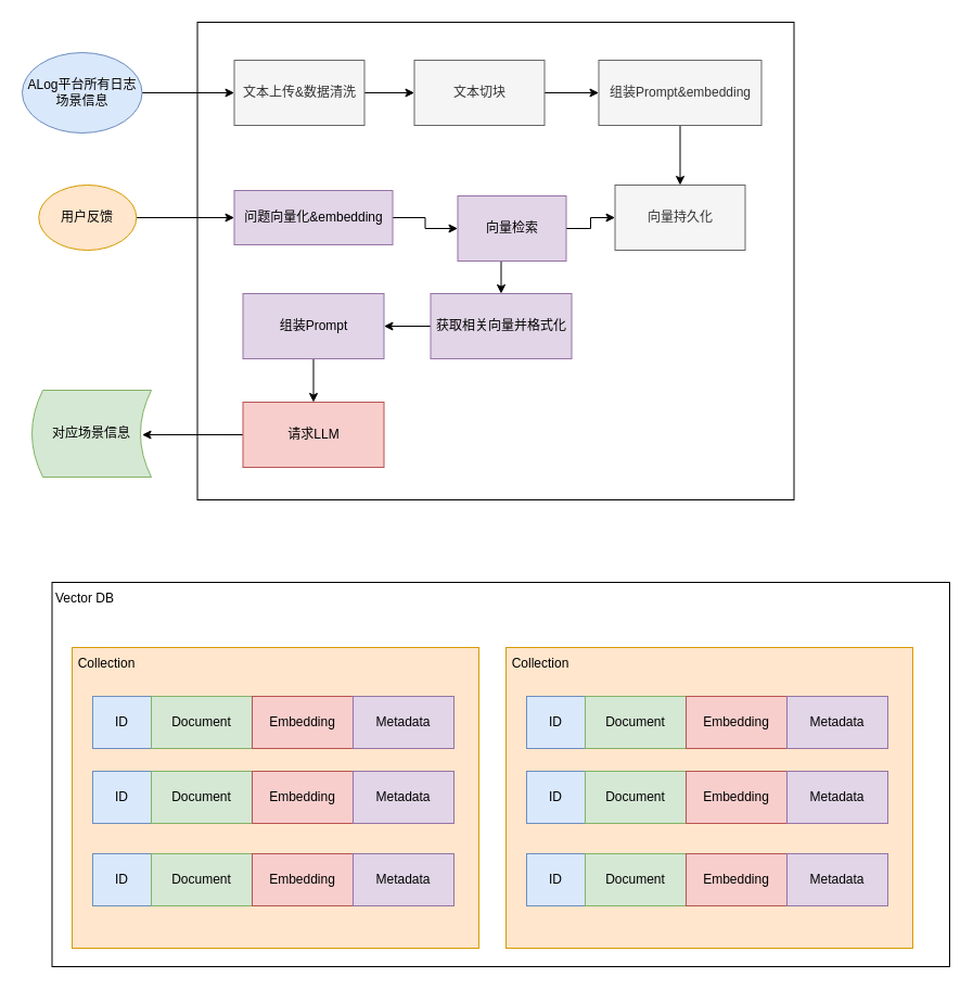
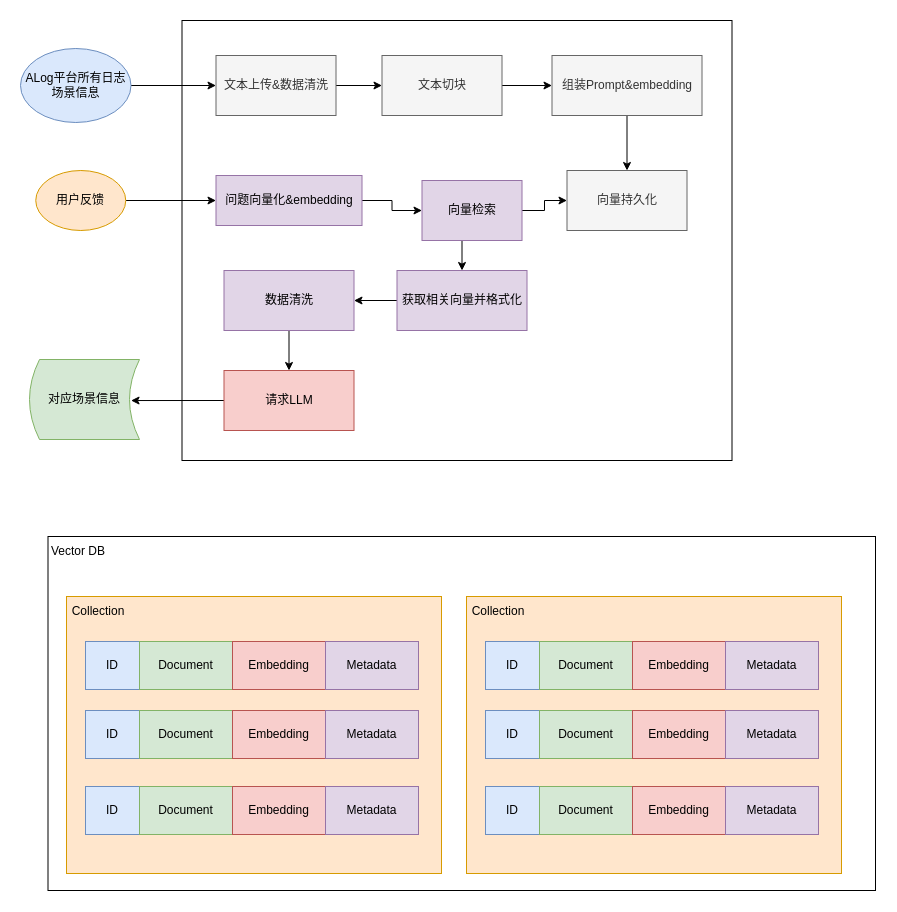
- <mxCell id="23" value="组装Prompt" style="rounded=0;whiteSpace=wrap;html=1;fillColor=#e1d5e7;strokeColor=#9673a6;" parent="1" vertex="1"><mxGeometry x="223.5" y="270" width="130" height="60" as="geometry" /></mxCell>
+ <mxCell id="23" value="数据清洗" style="rounded=0;whiteSpace=wrap;html=1;fillColor=#e1d5e7;strokeColor=#9673a6;" parent="1" vertex="1"><mxGeometry x="223.5" y="270" width="130" height="60" as="geometry" /></mxCell>
